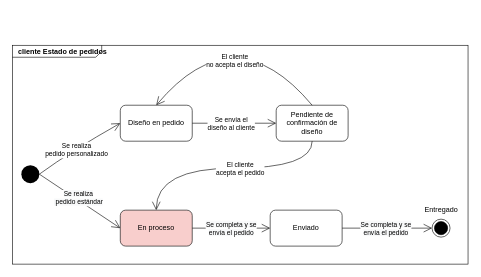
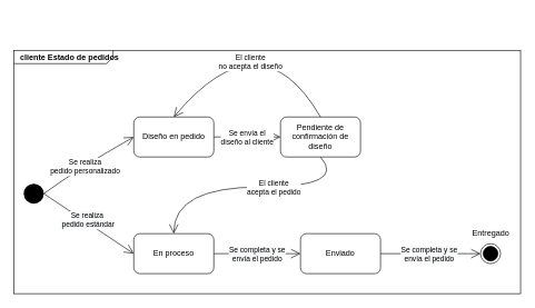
- <mxCell id="9" value="Pendiente de confirmación de diseño" style="rounded=1;whiteSpace=wrap;html=1;" parent="1" vertex="1"><mxGeometry x="460" y="175" width="120" height="60" as="geometry" /></mxCell>
+ <mxCell id="9" value="Pendiente de confirmación de diseño" style="rounded=1;whiteSpace=wrap;html=1;" parent="1" vertex="1"><mxGeometry x="420" y="175" width="120" height="60" as="geometry" /></mxCell>
- <mxCell id="7" value="En proceso" style="rounded=1;whiteSpace=wrap;html=1;fillColor=#f8cecc;" parent="1" vertex="1"><mxGeometry x="200" y="350" width="120" height="60" as="geometry" /></mxCell>
+ <mxCell id="7" value="En proceso" style="rounded=1;whiteSpace=wrap;html=1;" parent="1" vertex="1"><mxGeometry x="200" y="350" width="120" height="60" as="geometry" /></mxCell>
